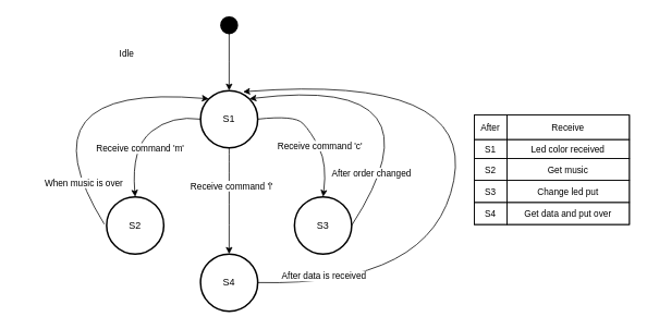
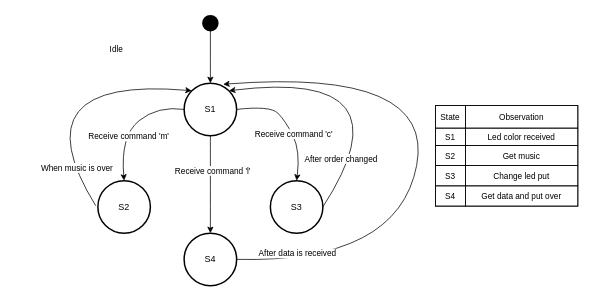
- <mxCell id="22" value="After" style="connectable=0;recursiveResize=0;strokeColor=inherit;fillColor=none;align=center;whiteSpace=wrap;html=1;fontFamily=Helvetica;fontSize=11;fontColor=default;" vertex="1" parent="21"><mxGeometry width="40" height="30" as="geometry"><mxRectangle width="40" height="30" as="alternateBounds" /></mxGeometry></mxCell>
+ <mxCell id="22" value="State" style="connectable=0;recursiveResize=0;strokeColor=inherit;fillColor=none;align=center;whiteSpace=wrap;html=1;fontFamily=Helvetica;fontSize=11;fontColor=default;" vertex="1" parent="21"><mxGeometry width="40" height="30" as="geometry"><mxRectangle width="40" height="30" as="alternateBounds" /></mxGeometry></mxCell>
- <mxCell id="23" value="Receive" style="connectable=0;recursiveResize=0;strokeColor=inherit;fillColor=none;align=center;whiteSpace=wrap;html=1;fontFamily=Helvetica;fontSize=11;fontColor=default;" vertex="1" parent="21"><mxGeometry x="40" width="150" height="30" as="geometry"><mxRectangle width="150" height="30" as="alternateBounds" /></mxGeometry></mxCell>
+ <mxCell id="23" value="Observation" style="connectable=0;recursiveResize=0;strokeColor=inherit;fillColor=none;align=center;whiteSpace=wrap;html=1;fontFamily=Helvetica;fontSize=11;fontColor=default;" vertex="1" parent="21"><mxGeometry x="40" width="150" height="30" as="geometry"><mxRectangle width="150" height="30" as="alternateBounds" /></mxGeometry></mxCell>
